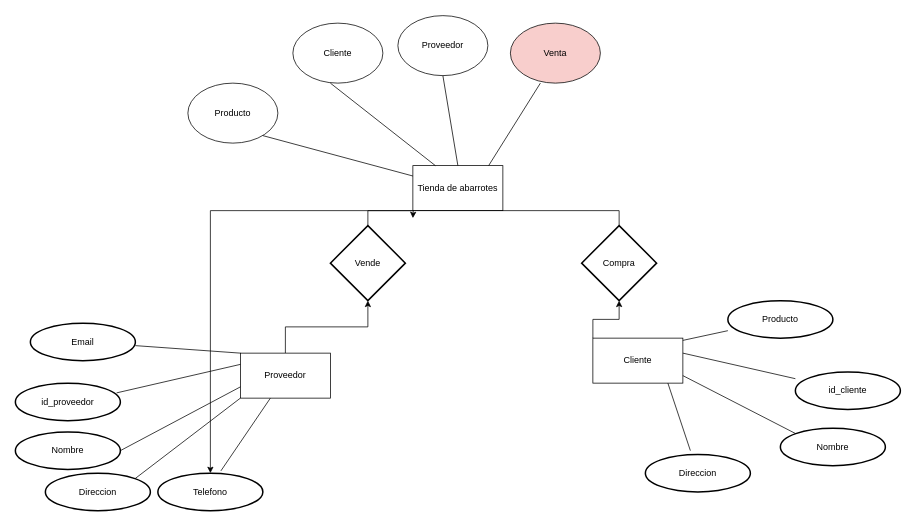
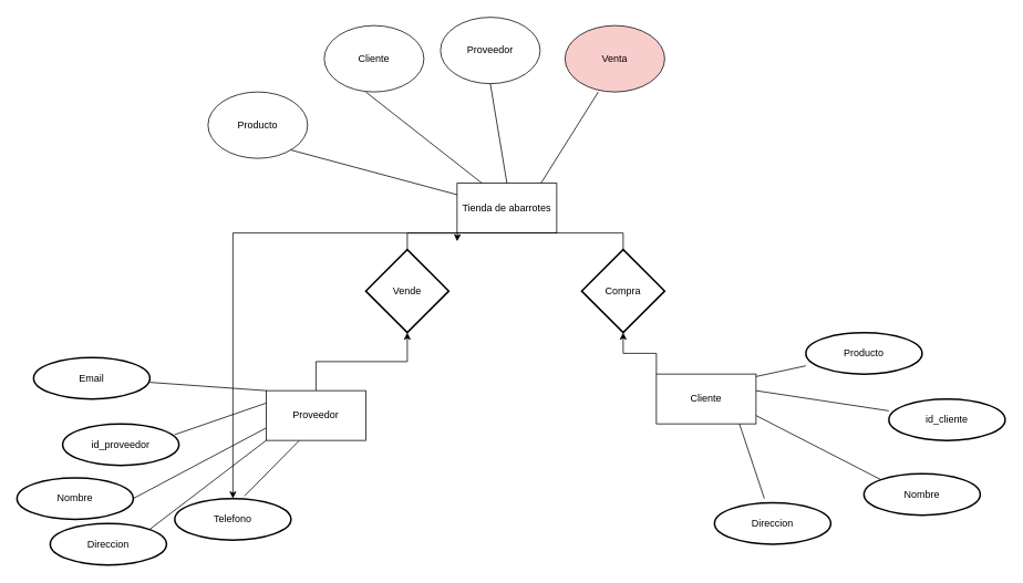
- <mxCell id="19" value="Compra" style="strokeWidth=2;html=1;shape=mxgraph.flowchart.decision;whiteSpace=wrap;" vertex="1" parent="1"><mxGeometry x="775" y="300" width="100" height="100" as="geometry" /></mxCell>
+ <mxCell id="19" value="Compra" style="strokeWidth=2;html=1;shape=mxgraph.flowchart.decision;whiteSpace=wrap;" vertex="1" parent="1"><mxGeometry x="700" y="300" width="100" height="100" as="geometry" /></mxCell>
- <mxCell id="13" value="id_cliente" style="strokeWidth=2;html=1;shape=mxgraph.flowchart.start_1;whiteSpace=wrap;" vertex="1" parent="1"><mxGeometry x="1060" y="495" width="140" height="50" as="geometry" /></mxCell>
+ <mxCell id="13" value="id_cliente" style="strokeWidth=2;html=1;shape=mxgraph.flowchart.start_1;whiteSpace=wrap;" vertex="1" parent="1"><mxGeometry x="1070" y="480" width="140" height="50" as="geometry" /></mxCell>
- <mxCell id="31" value="id_proveedor" style="strokeWidth=2;html=1;shape=mxgraph.flowchart.start_1;whiteSpace=wrap;" vertex="1" parent="1"><mxGeometry x="20" y="510" width="140" height="50" as="geometry" /></mxCell>
+ <mxCell id="31" value="id_proveedor" style="strokeWidth=2;html=1;shape=mxgraph.flowchart.start_1;whiteSpace=wrap;" vertex="1" parent="1"><mxGeometry x="75" y="510" width="140" height="50" as="geometry" /></mxCell>
- <mxCell id="30" value="Telefono" style="strokeWidth=2;html=1;shape=mxgraph.flowchart.start_1;whiteSpace=wrap;" vertex="1" parent="1"><mxGeometry x="210" y="630" width="140" height="50" as="geometry" /></mxCell>
+ <mxCell id="30" value="Telefono" style="strokeWidth=2;html=1;shape=mxgraph.flowchart.start_1;whiteSpace=wrap;" vertex="1" parent="1"><mxGeometry x="210" y="600" width="140" height="50" as="geometry" /></mxCell>
